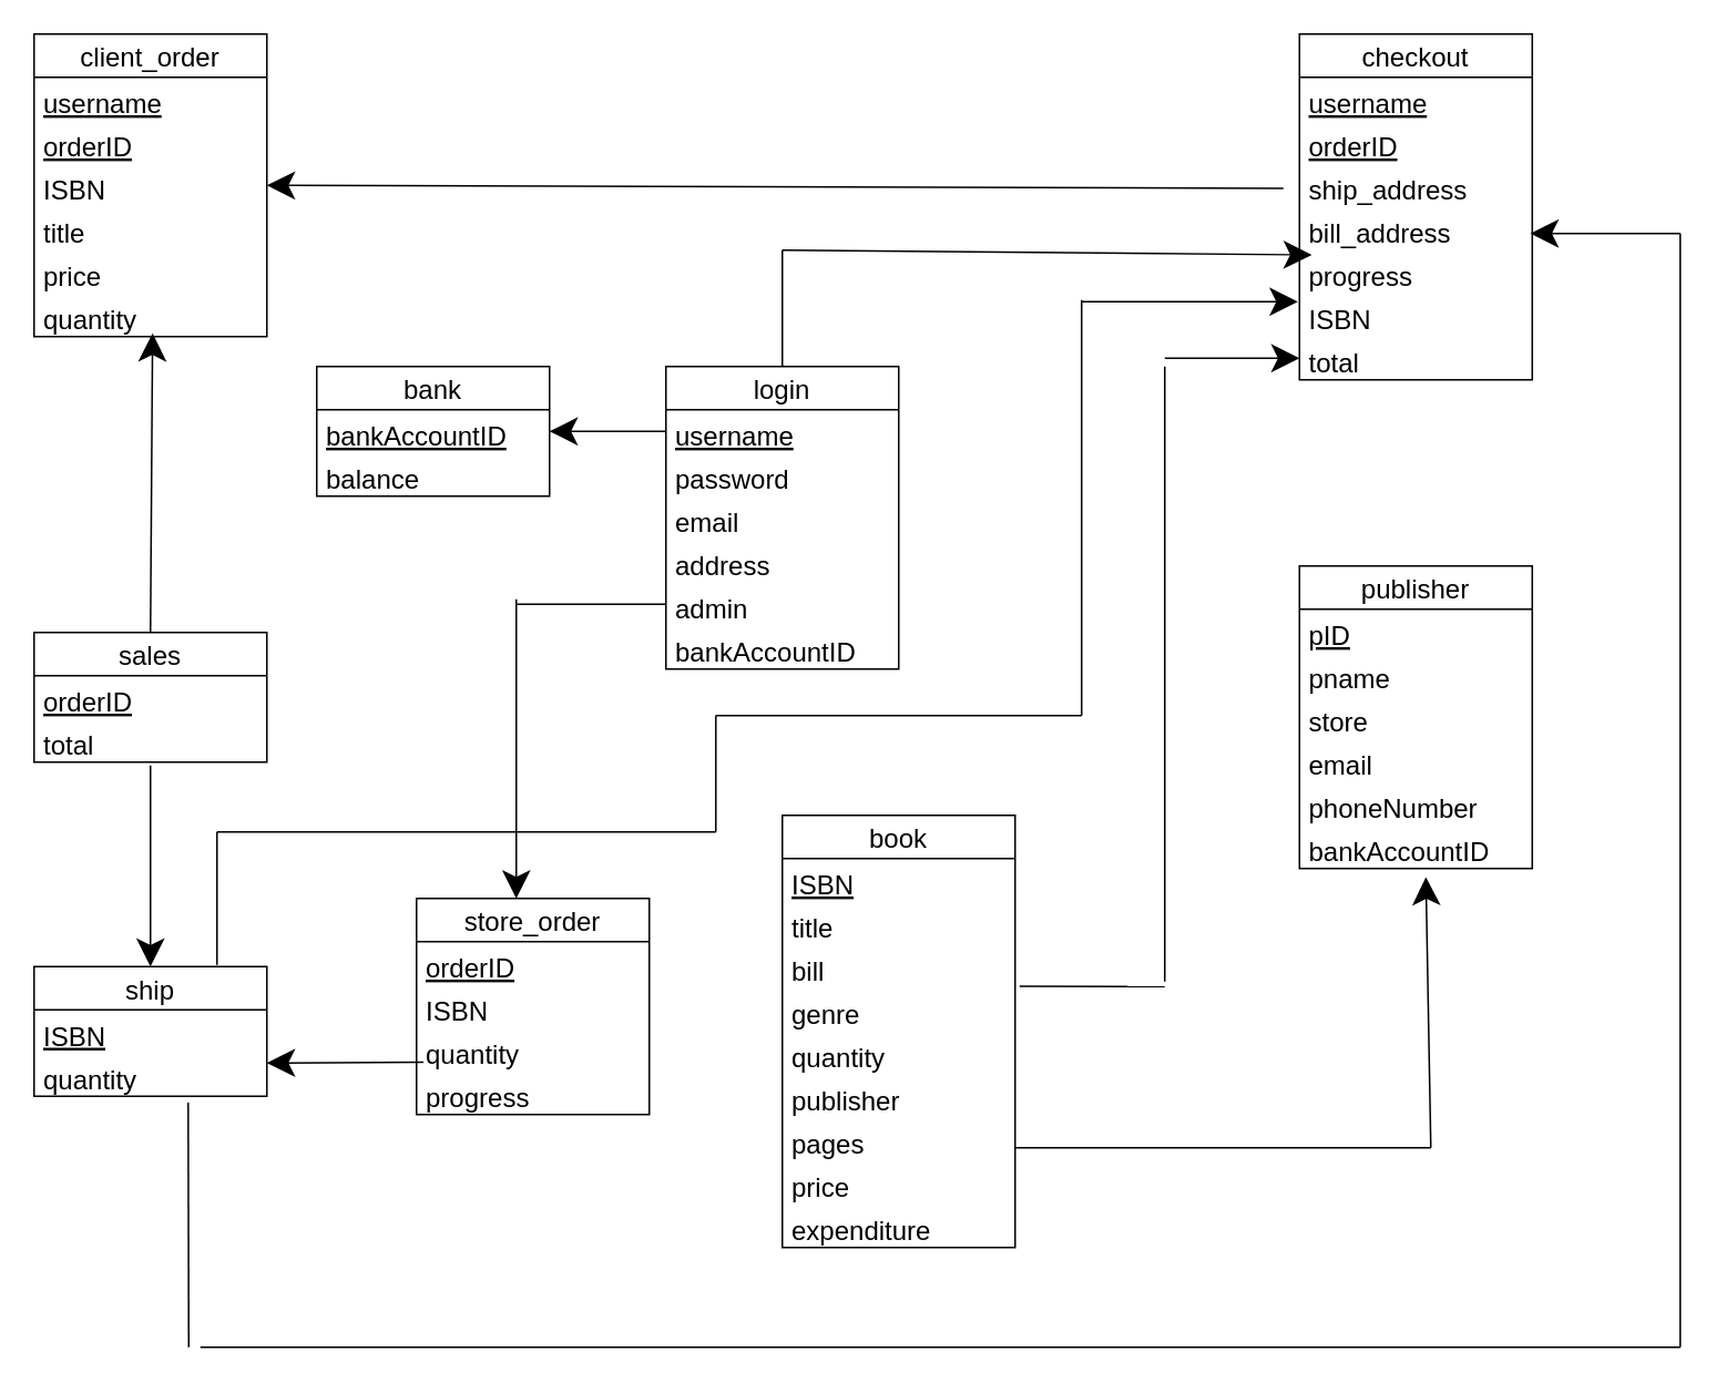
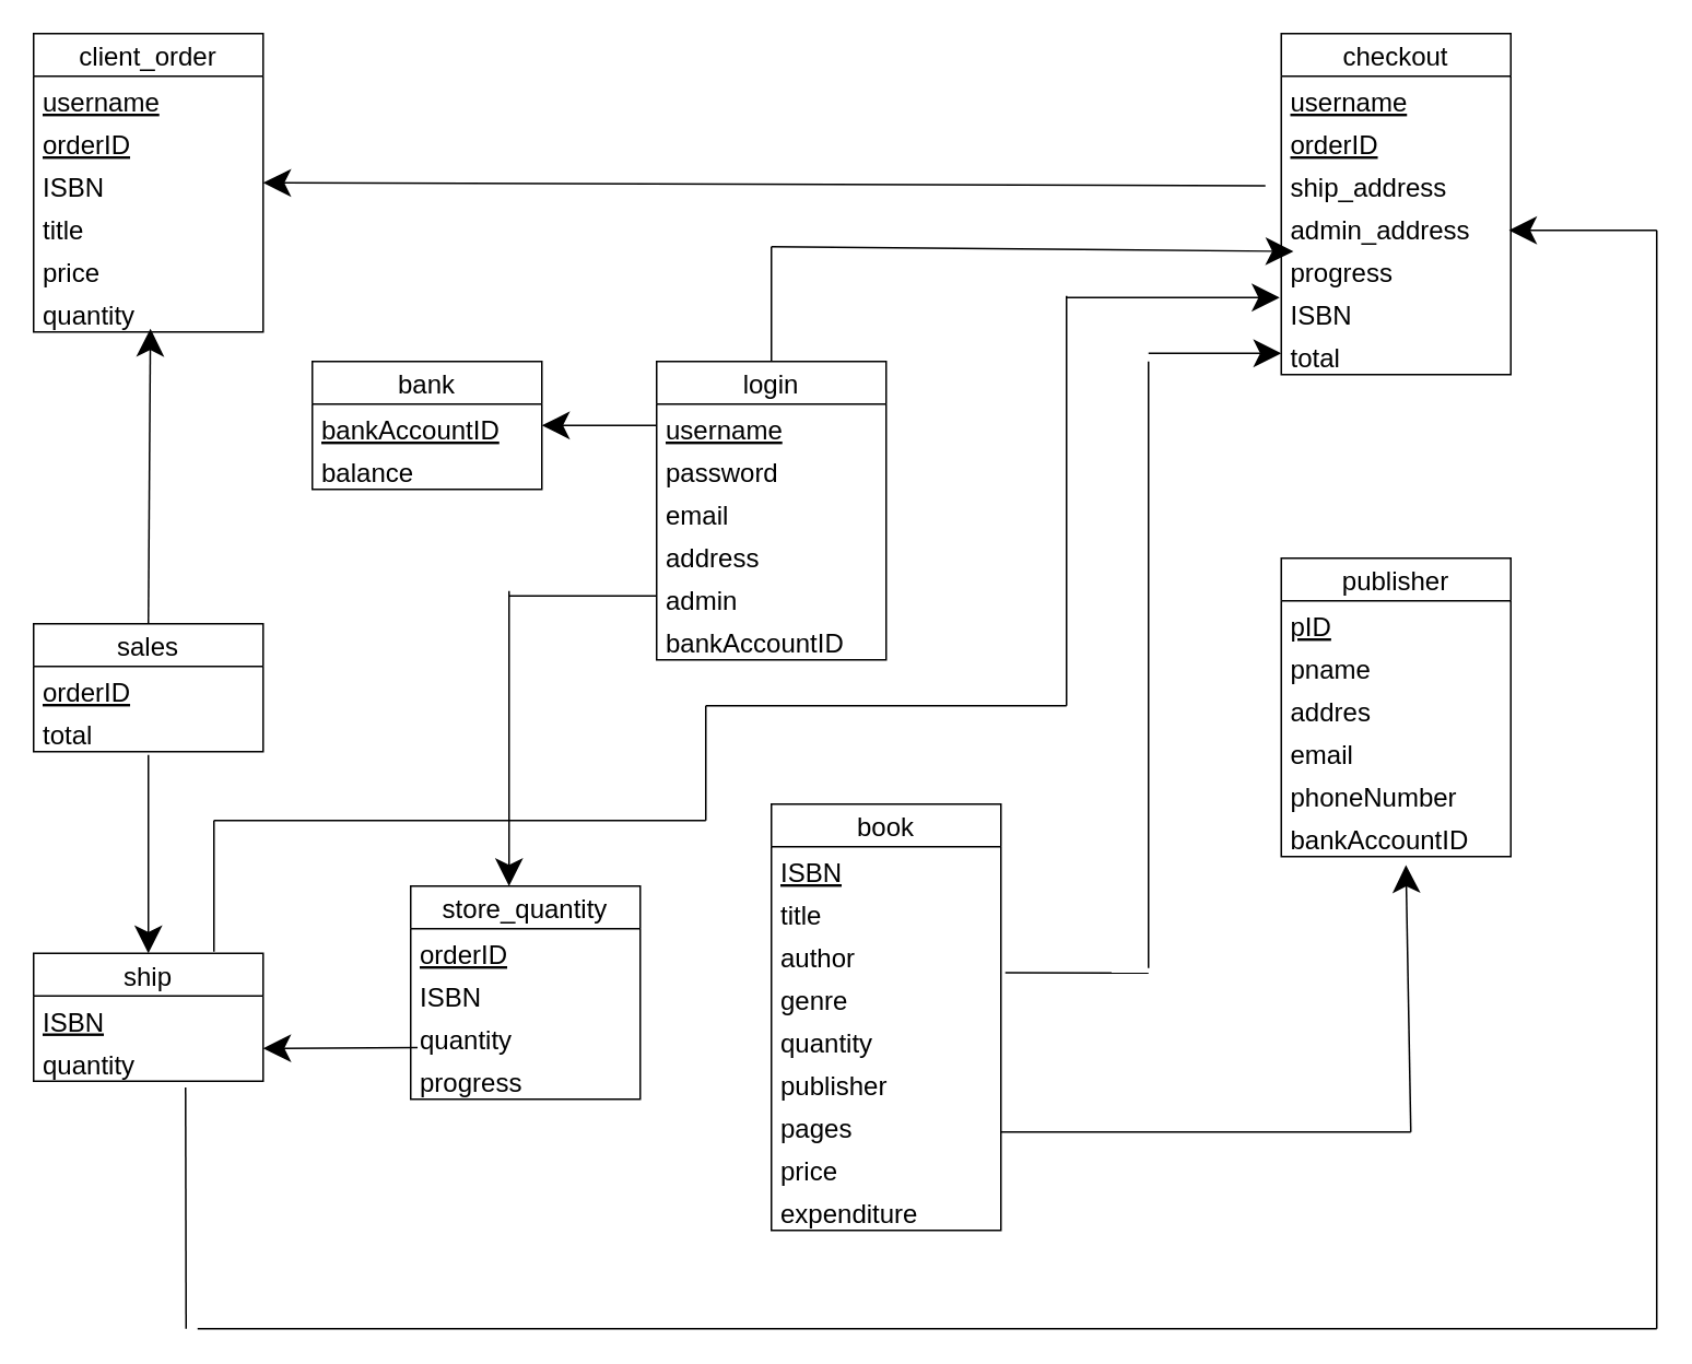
- <mxCell id="43" value="bill_address" style="text;strokeColor=none;fillColor=none;align=left;verticalAlign=top;spacingLeft=4;spacingRight=4;overflow=hidden;rotatable=0;points=[[0,0.5],[1,0.5]];portConstraint=eastwest;fontSize=16;" vertex="1" parent="39"><mxGeometry y="104" width="140" height="26" as="geometry" /></mxCell>
+ <mxCell id="43" value="admin_address" style="text;strokeColor=none;fillColor=none;align=left;verticalAlign=top;spacingLeft=4;spacingRight=4;overflow=hidden;rotatable=0;points=[[0,0.5],[1,0.5]];portConstraint=eastwest;fontSize=16;" vertex="1" parent="39"><mxGeometry y="104" width="140" height="26" as="geometry" /></mxCell>
- <mxCell id="15" value="store" style="text;strokeColor=none;fillColor=none;align=left;verticalAlign=top;spacingLeft=4;spacingRight=4;overflow=hidden;rotatable=0;points=[[0,0.5],[1,0.5]];portConstraint=eastwest;fontSize=16;" vertex="1" parent="12"><mxGeometry y="78" width="140" height="26" as="geometry" /></mxCell>
+ <mxCell id="15" value="addres" style="text;strokeColor=none;fillColor=none;align=left;verticalAlign=top;spacingLeft=4;spacingRight=4;overflow=hidden;rotatable=0;points=[[0,0.5],[1,0.5]];portConstraint=eastwest;fontSize=16;" vertex="1" parent="12"><mxGeometry y="78" width="140" height="26" as="geometry" /></mxCell>
- <mxCell id="47" value="store_order" style="swimlane;fontStyle=0;childLayout=stackLayout;horizontal=1;startSize=26;fillColor=none;horizontalStack=0;resizeParent=1;resizeParentMax=0;resizeLast=0;collapsible=1;marginBottom=0;fontSize=16;" vertex="1" parent="1"><mxGeometry x="250" y="540" width="140" height="130" as="geometry"><mxRectangle x="500" y="260" width="120" height="30" as="alternateBounds" /></mxGeometry></mxCell>
+ <mxCell id="47" value="store_quantity" style="swimlane;fontStyle=0;childLayout=stackLayout;horizontal=1;startSize=26;fillColor=none;horizontalStack=0;resizeParent=1;resizeParentMax=0;resizeLast=0;collapsible=1;marginBottom=0;fontSize=16;" vertex="1" parent="1"><mxGeometry x="250" y="540" width="140" height="130" as="geometry"><mxRectangle x="500" y="260" width="120" height="30" as="alternateBounds" /></mxGeometry></mxCell>
- <mxCell id="22" value="bill" style="text;strokeColor=none;fillColor=none;align=left;verticalAlign=top;spacingLeft=4;spacingRight=4;overflow=hidden;rotatable=0;points=[[0,0.5],[1,0.5]];portConstraint=eastwest;fontSize=16;" vertex="1" parent="19"><mxGeometry y="78" width="140" height="26" as="geometry" /></mxCell>
+ <mxCell id="22" value="author" style="text;strokeColor=none;fillColor=none;align=left;verticalAlign=top;spacingLeft=4;spacingRight=4;overflow=hidden;rotatable=0;points=[[0,0.5],[1,0.5]];portConstraint=eastwest;fontSize=16;" vertex="1" parent="19"><mxGeometry y="78" width="140" height="26" as="geometry" /></mxCell>
